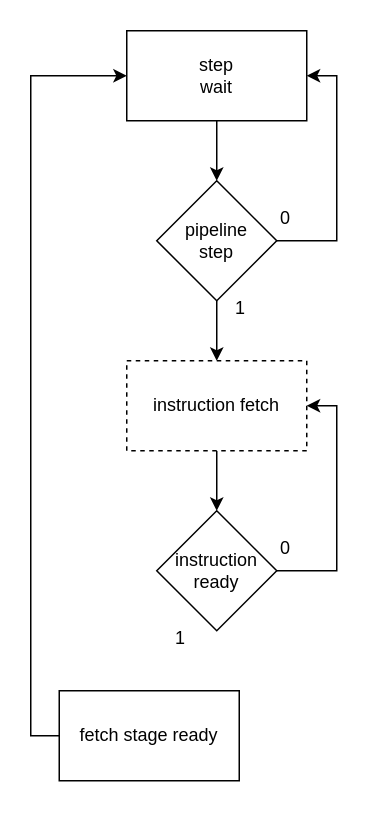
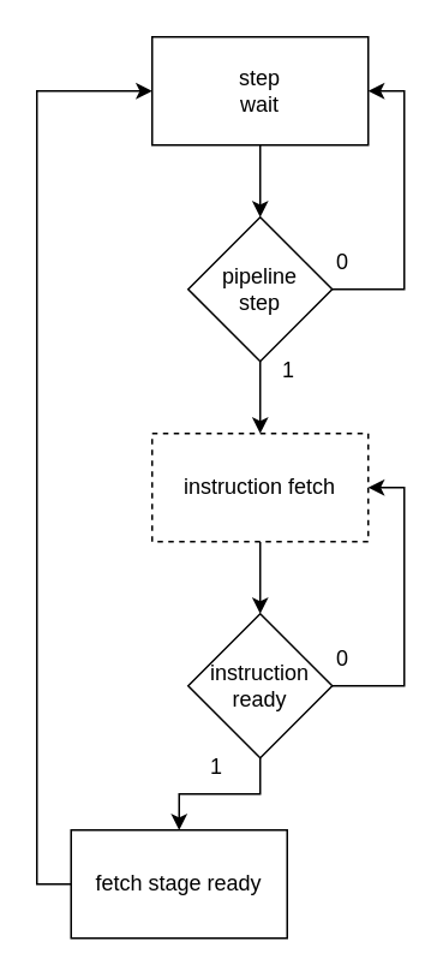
+ <mxCell id="10" value="" style="edgeStyle=orthogonalEdgeStyle;rounded=0;orthogonalLoop=1;jettySize=auto;html=1;" edge="1" parent="1" source="11" target="13"><mxGeometry relative="1" as="geometry" /></mxCell>
